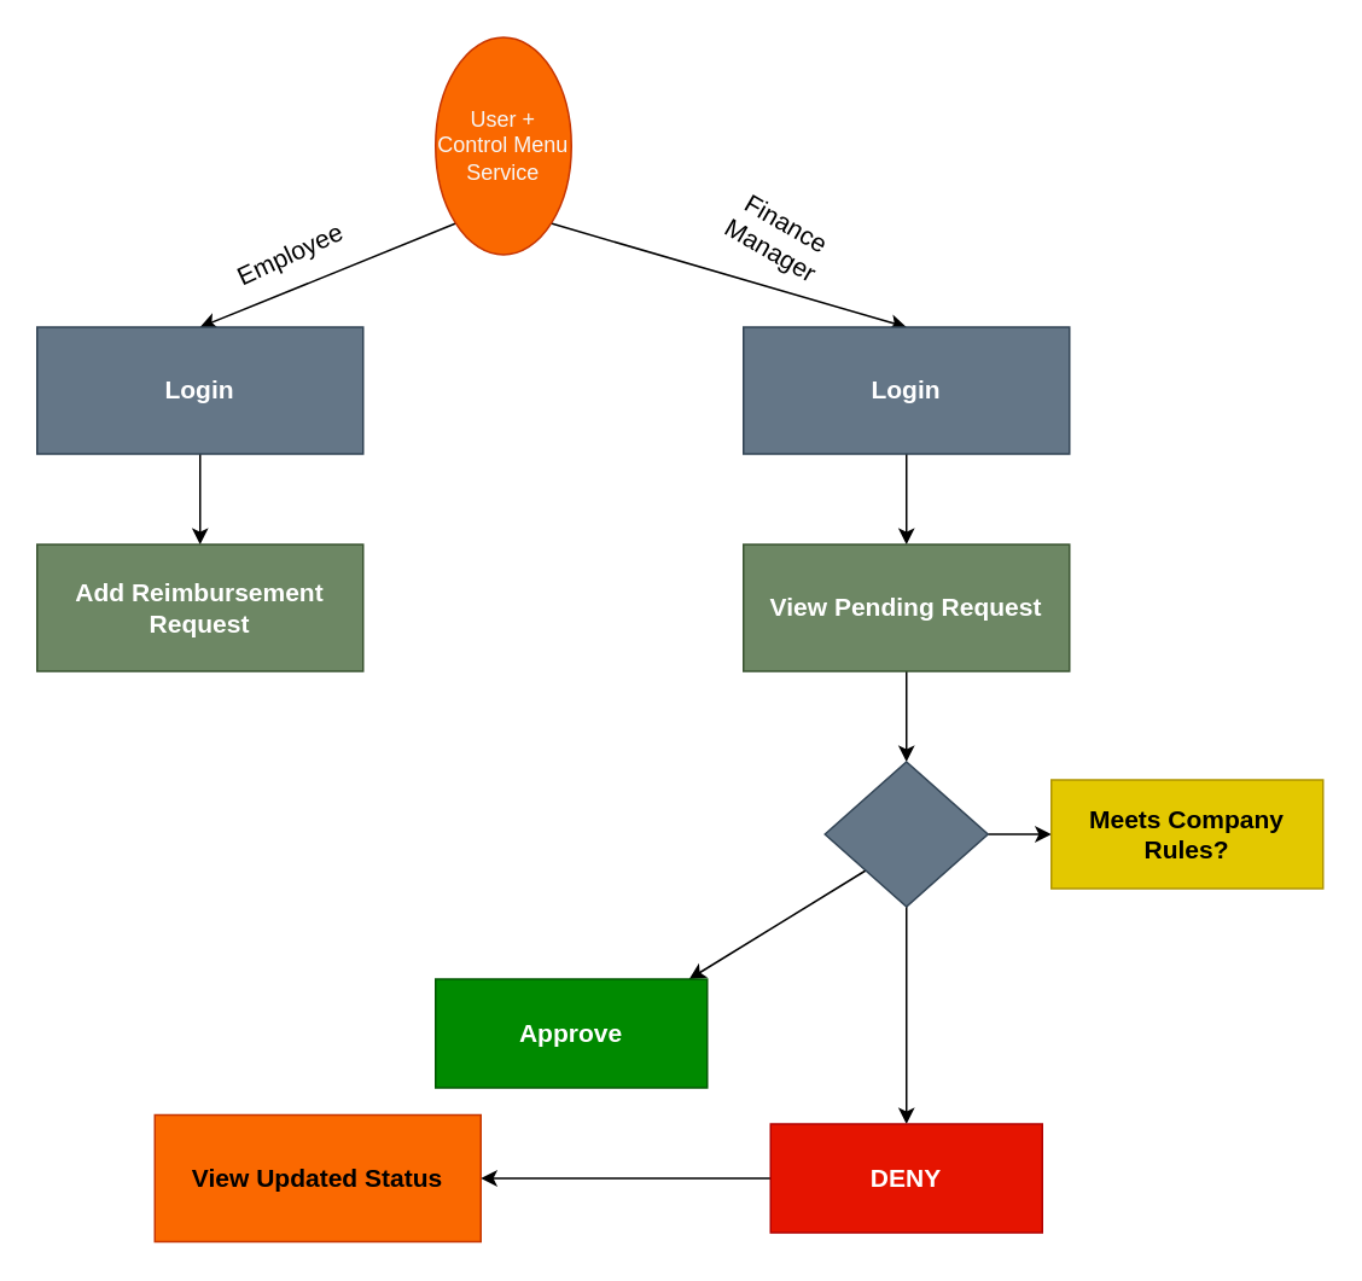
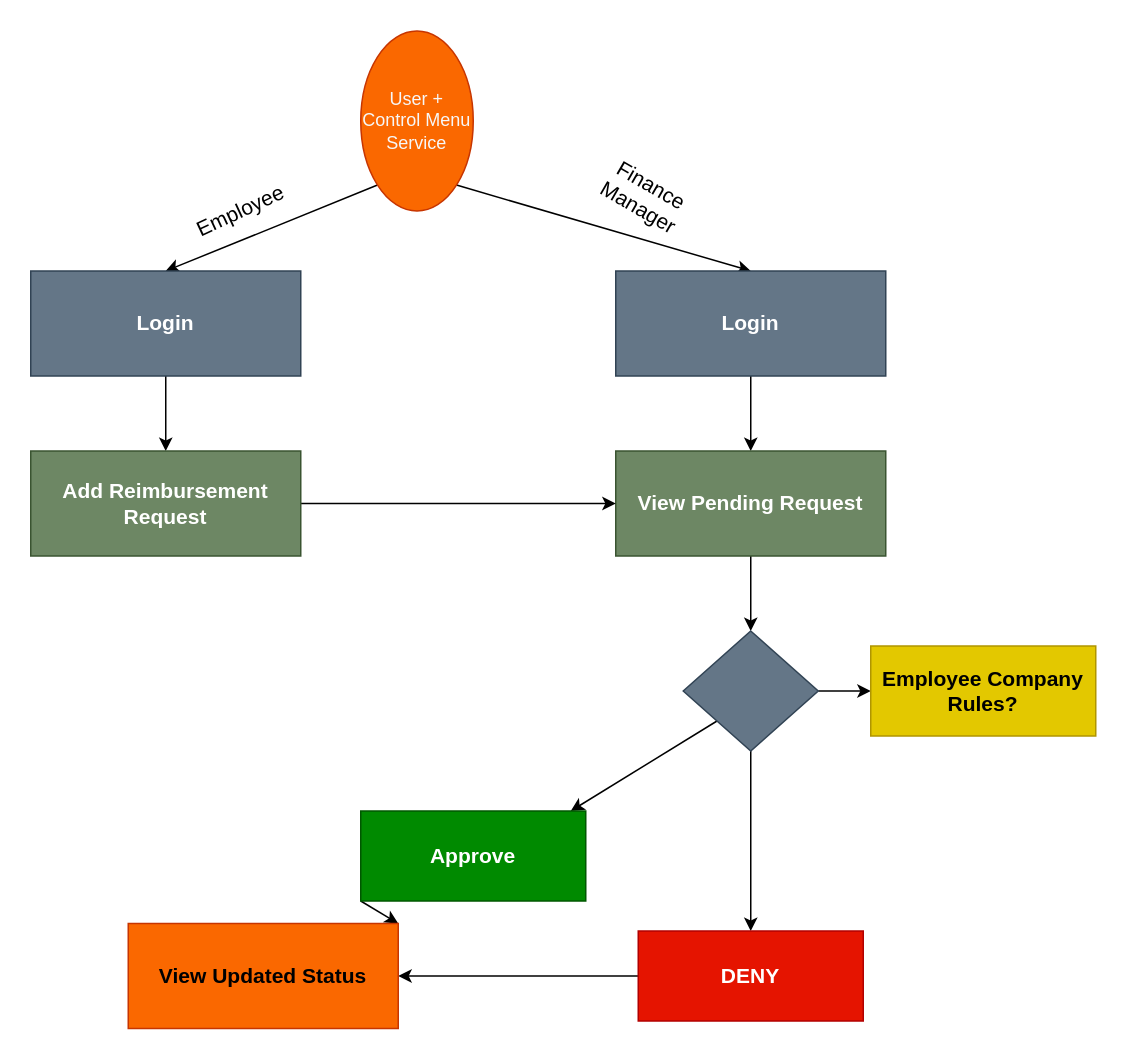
+ <mxCell id="11" style="edgeStyle=none;html=1;exitX=1;exitY=0.5;exitDx=0;exitDy=0;entryX=0;entryY=0.5;entryDx=0;entryDy=0;fontSize=14;" edge="1" parent="1" source="12" target="10"><mxGeometry relative="1" as="geometry" /></mxCell>
- <mxCell id="23" value="&lt;b style=&quot;font-size: 14px&quot;&gt;Meets Company Rules?&lt;br&gt;&lt;/b&gt;" style="rounded=0;whiteSpace=wrap;html=1;fillColor=#e3c800;fontColor=#000000;strokeColor=#B09500;" vertex="1" parent="1"><mxGeometry x="580" y="430" width="150" height="60" as="geometry" /></mxCell>
+ <mxCell id="23" value="&lt;b style=&quot;font-size: 14px&quot;&gt;Employee Company Rules?&lt;br&gt;&lt;/b&gt;" style="rounded=0;whiteSpace=wrap;html=1;fillColor=#e3c800;fontColor=#000000;strokeColor=#B09500;" vertex="1" parent="1"><mxGeometry x="580" y="430" width="150" height="60" as="geometry" /></mxCell>
+ <mxCell id="21" style="edgeStyle=none;html=1;exitX=0;exitY=1;exitDx=0;exitDy=0;entryX=1;entryY=0;entryDx=0;entryDy=0;fontSize=14;" edge="1" parent="1" source="22" target="24"><mxGeometry relative="1" as="geometry" /></mxCell>
